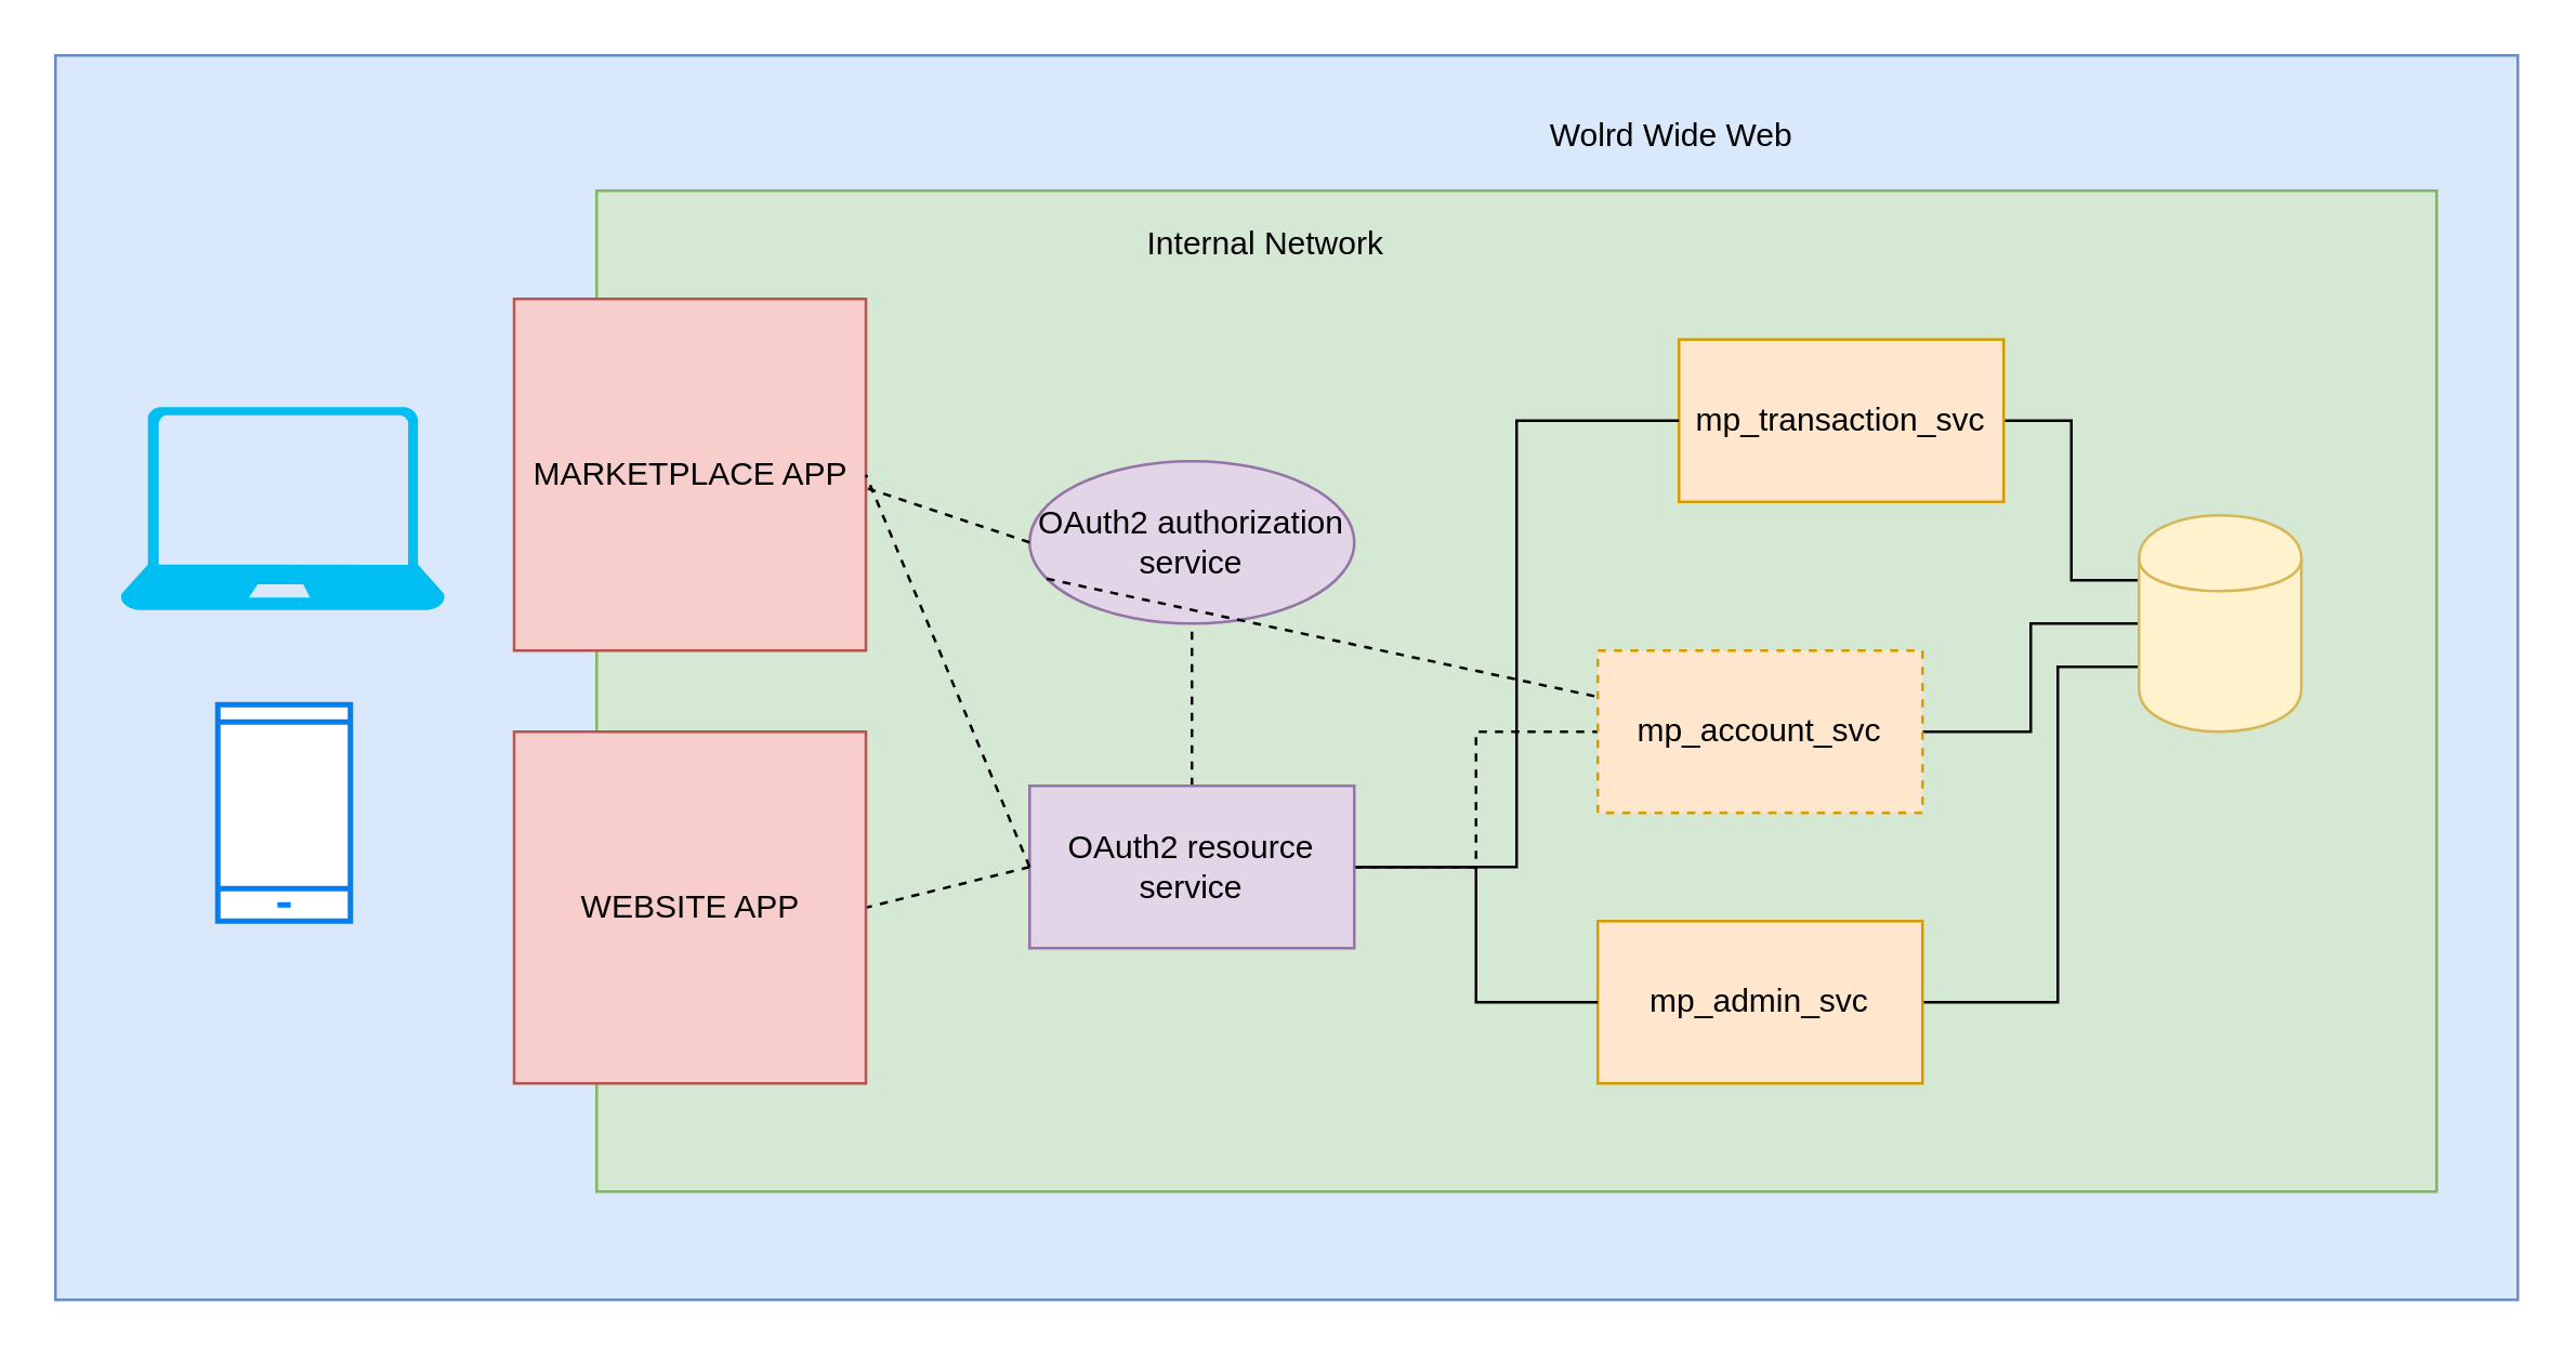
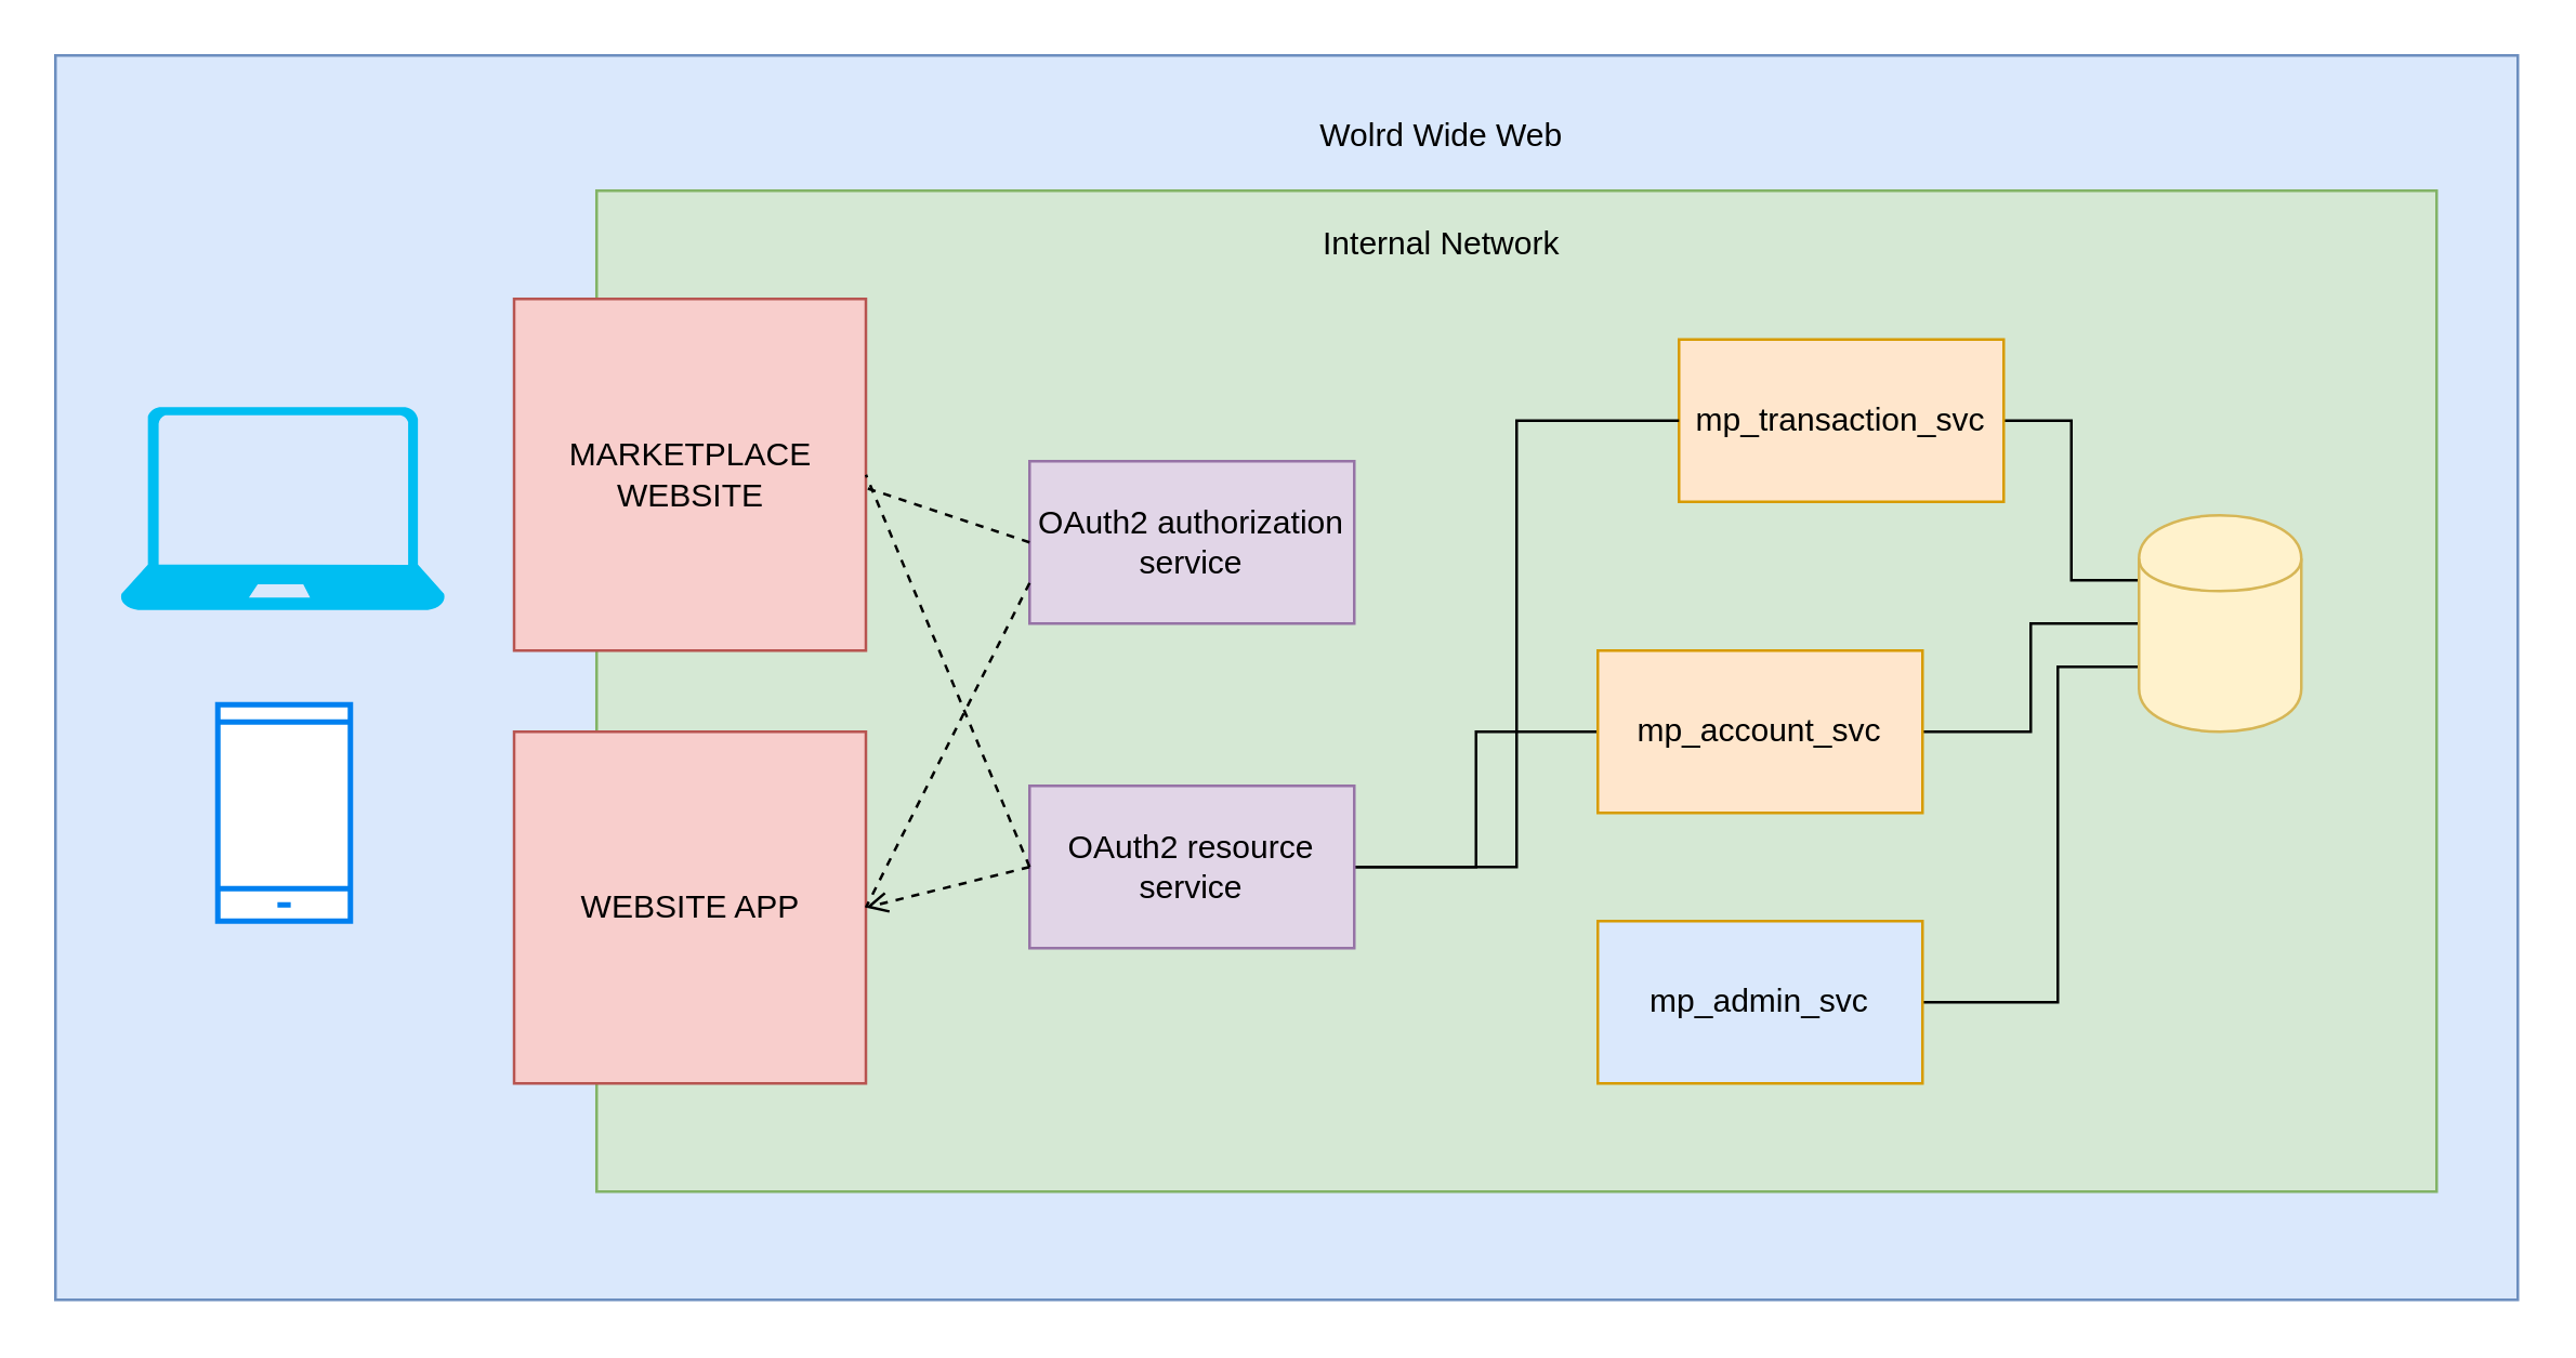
- <mxCell id="4" value="Wolrd Wide Web" style="text;html=1;strokeColor=none;fillColor=none;align=center;verticalAlign=middle;whiteSpace=wrap;rounded=0;" vertex="1" parent="1"><mxGeometry x="555" y="40" width="125" height="20" as="geometry" /></mxCell>
+ <mxCell id="4" value="Wolrd Wide Web" style="text;html=1;strokeColor=none;fillColor=none;align=center;verticalAlign=middle;whiteSpace=wrap;rounded=0;" vertex="1" parent="1"><mxGeometry x="470" y="40" width="125" height="20" as="geometry" /></mxCell>
- <mxCell id="5" value="Internal Network" style="text;html=1;strokeColor=none;fillColor=none;align=center;verticalAlign=middle;whiteSpace=wrap;rounded=0;" vertex="1" parent="1"><mxGeometry x="389" y="80" width="157" height="20" as="geometry" /></mxCell>
+ <mxCell id="5" value="Internal Network" style="text;html=1;strokeColor=none;fillColor=none;align=center;verticalAlign=middle;whiteSpace=wrap;rounded=0;" vertex="1" parent="1"><mxGeometry x="454" y="80" width="157" height="20" as="geometry" /></mxCell>
- <mxCell id="9" value="MARKETPLACE APP" style="rounded=0;whiteSpace=wrap;html=1;fillColor=#f8cecc;strokeColor=#b85450;" vertex="1" parent="1"><mxGeometry x="189.5" y="110" width="130" height="130" as="geometry" /></mxCell>
+ <mxCell id="9" value="MARKETPLACE WEBSITE" style="rounded=0;whiteSpace=wrap;html=1;fillColor=#f8cecc;strokeColor=#b85450;" vertex="1" parent="1"><mxGeometry x="189.5" y="110" width="130" height="130" as="geometry" /></mxCell>
- <mxCell id="10" value="OAuth2 authorization service" style="ellipse;whiteSpace=wrap;html=1;fillColor=#e1d5e7;strokeColor=#9673a6;" vertex="1" parent="1"><mxGeometry x="380" y="170" width="120" height="60" as="geometry" /></mxCell>
+ <mxCell id="10" value="OAuth2 authorization service" style="rounded=0;whiteSpace=wrap;html=1;fillColor=#e1d5e7;strokeColor=#9673a6;" vertex="1" parent="1"><mxGeometry x="380" y="170" width="120" height="60" as="geometry" /></mxCell>
- <mxCell id="27" value="" style="endArrow=none;dashed=1;html=1;exitX=0;exitY=0.75;exitDx=0;exitDy=0;" edge="1" parent="1" source="10" target="21"><mxGeometry width="50" height="50" relative="1" as="geometry"><mxPoint x="390" y="320" as="sourcePoint" /><mxPoint x="329.5" y="345" as="targetPoint" /></mxGeometry></mxCell>
+ <mxCell id="27" value="" style="endArrow=none;dashed=1;html=1;exitX=0;exitY=0.75;exitDx=0;exitDy=0;entryX=1;entryY=0.5;entryDx=0;entryDy=0;" edge="1" parent="1" source="10" target="24"><mxGeometry width="50" height="50" relative="1" as="geometry"><mxPoint x="390" y="320" as="sourcePoint" /><mxPoint x="329.5" y="345" as="targetPoint" /></mxGeometry></mxCell>
- <mxCell id="8" value="" style="endArrow=none;dashed=1;html=1;entryX=0.5;entryY=1;entryDx=0;entryDy=0;" edge="1" parent="1" source="19" target="10"><mxGeometry width="50" height="50" relative="1" as="geometry"><mxPoint x="410" y="259.289" as="sourcePoint" /><mxPoint x="410" y="230" as="targetPoint" /></mxGeometry></mxCell>
- <mxCell id="21" value="mp_account_svc" style="rounded=0;whiteSpace=wrap;html=1;fillColor=#ffe6cc;strokeColor=#d79b00;dashed=1;" vertex="1" parent="1"><mxGeometry x="590" y="240" width="120" height="60" as="geometry" /></mxCell>
+ <mxCell id="21" value="mp_account_svc" style="rounded=0;whiteSpace=wrap;html=1;fillColor=#ffe6cc;strokeColor=#d79b00;" vertex="1" parent="1"><mxGeometry x="590" y="240" width="120" height="60" as="geometry" /></mxCell>
- <mxCell id="17" style="edgeStyle=elbowEdgeStyle;rounded=0;orthogonalLoop=1;jettySize=auto;html=1;endArrow=none;endFill=0;dashed=1;" edge="1" parent="1" source="19" target="21"><mxGeometry relative="1" as="geometry" /></mxCell>
+ <mxCell id="17" style="edgeStyle=elbowEdgeStyle;rounded=0;orthogonalLoop=1;jettySize=auto;html=1;endArrow=none;endFill=0;" edge="1" parent="1" source="19" target="21"><mxGeometry relative="1" as="geometry" /></mxCell>
- <mxCell id="23" value="" style="endArrow=none;dashed=1;html=1;exitX=0;exitY=0.5;exitDx=0;exitDy=0;entryX=1;entryY=0.5;entryDx=0;entryDy=0;" edge="1" parent="1" source="19" target="24"><mxGeometry width="50" height="50" relative="1" as="geometry"><mxPoint x="450" y="290" as="sourcePoint" /><mxPoint x="450" y="240" as="targetPoint" /></mxGeometry></mxCell>
+ <mxCell id="23" value="" style="endArrow=open;dashed=1;html=1;exitX=0;exitY=0.5;exitDx=0;exitDy=0;entryX=1;entryY=0.5;entryDx=0;entryDy=0;" edge="1" parent="1" source="19" target="24"><mxGeometry width="50" height="50" relative="1" as="geometry"><mxPoint x="450" y="290" as="sourcePoint" /><mxPoint x="450" y="240" as="targetPoint" /></mxGeometry></mxCell>
- <mxCell id="18" style="edgeStyle=elbowEdgeStyle;rounded=0;orthogonalLoop=1;jettySize=auto;html=1;endArrow=none;endFill=0;" edge="1" parent="1" source="19" target="14"><mxGeometry relative="1" as="geometry" /></mxCell>
- <mxCell id="14" value="mp_admin_svc" style="rounded=0;whiteSpace=wrap;html=1;fillColor=#ffe6cc;strokeColor=#d79b00;" vertex="1" parent="1"><mxGeometry x="590" y="340" width="120" height="60" as="geometry" /></mxCell>
+ <mxCell id="14" value="mp_admin_svc" style="rounded=0;whiteSpace=wrap;html=1;fillColor=#dae8fc;strokeColor=#d79b00;" vertex="1" parent="1"><mxGeometry x="590" y="340" width="120" height="60" as="geometry" /></mxCell>
